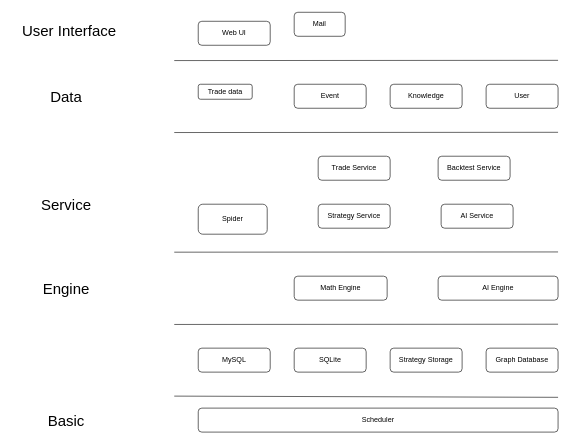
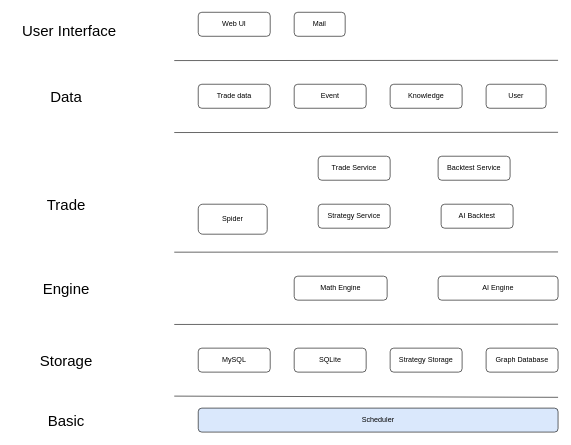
- <mxCell id="2" value="Web UI" style="rounded=1;whiteSpace=wrap;html=1;" parent="1" vertex="1"><mxGeometry x="330" y="35" width="120" height="40" as="geometry" /></mxCell>
+ <mxCell id="2" value="Web UI" style="rounded=1;whiteSpace=wrap;html=1;" parent="1" vertex="1"><mxGeometry x="330" y="20" width="120" height="40" as="geometry" /></mxCell>
- <mxCell id="3" value="Trade data" style="rounded=1;whiteSpace=wrap;html=1;" parent="1" vertex="1"><mxGeometry x="330" y="140" width="90" height="25" as="geometry" /></mxCell>
+ <mxCell id="3" value="Trade data" style="rounded=1;whiteSpace=wrap;html=1;" parent="1" vertex="1"><mxGeometry x="330" y="140" width="120" height="40" as="geometry" /></mxCell>
- <mxCell id="5" value="User" style="rounded=1;whiteSpace=wrap;html=1;" parent="1" vertex="1"><mxGeometry x="810" y="140" width="120" height="40" as="geometry" /></mxCell>
+ <mxCell id="5" value="User" style="rounded=1;whiteSpace=wrap;html=1;" parent="1" vertex="1"><mxGeometry x="810" y="140" width="100" height="40" as="geometry" /></mxCell>
- <mxCell id="28" value="Service" style="text;html=1;strokeColor=none;fillColor=none;align=center;verticalAlign=middle;whiteSpace=wrap;rounded=0;fontSize=25;" parent="1" vertex="1"><mxGeometry x="90" y="330" width="40" height="20" as="geometry" /></mxCell>
+ <mxCell id="28" value="Trade" style="text;html=1;strokeColor=none;fillColor=none;align=center;verticalAlign=middle;whiteSpace=wrap;rounded=0;fontSize=25;" parent="1" vertex="1"><mxGeometry x="90" y="330" width="40" height="20" as="geometry" /></mxCell>
- <mxCell id="17" value="AI Service" style="rounded=1;whiteSpace=wrap;html=1;" parent="1" vertex="1"><mxGeometry x="735" y="340" width="120" height="40" as="geometry" /></mxCell>
+ <mxCell id="17" value="AI Backtest" style="rounded=1;whiteSpace=wrap;html=1;" parent="1" vertex="1"><mxGeometry x="735" y="340" width="120" height="40" as="geometry" /></mxCell>
+ <mxCell id="26" value="Storage" style="text;html=1;strokeColor=none;fillColor=none;align=center;verticalAlign=middle;whiteSpace=wrap;rounded=0;fontSize=25;" parent="1" vertex="1"><mxGeometry x="90" y="590" width="40" height="20" as="geometry" /></mxCell>
- <mxCell id="8" value="Scheduler" style="rounded=1;whiteSpace=wrap;html=1;" parent="1" vertex="1"><mxGeometry x="330" y="680" width="600" height="40" as="geometry" /></mxCell>
+ <mxCell id="8" value="Scheduler" style="rounded=1;whiteSpace=wrap;html=1;fillColor=#dae8fc;" parent="1" vertex="1"><mxGeometry x="330" y="680" width="600" height="40" as="geometry" /></mxCell>
